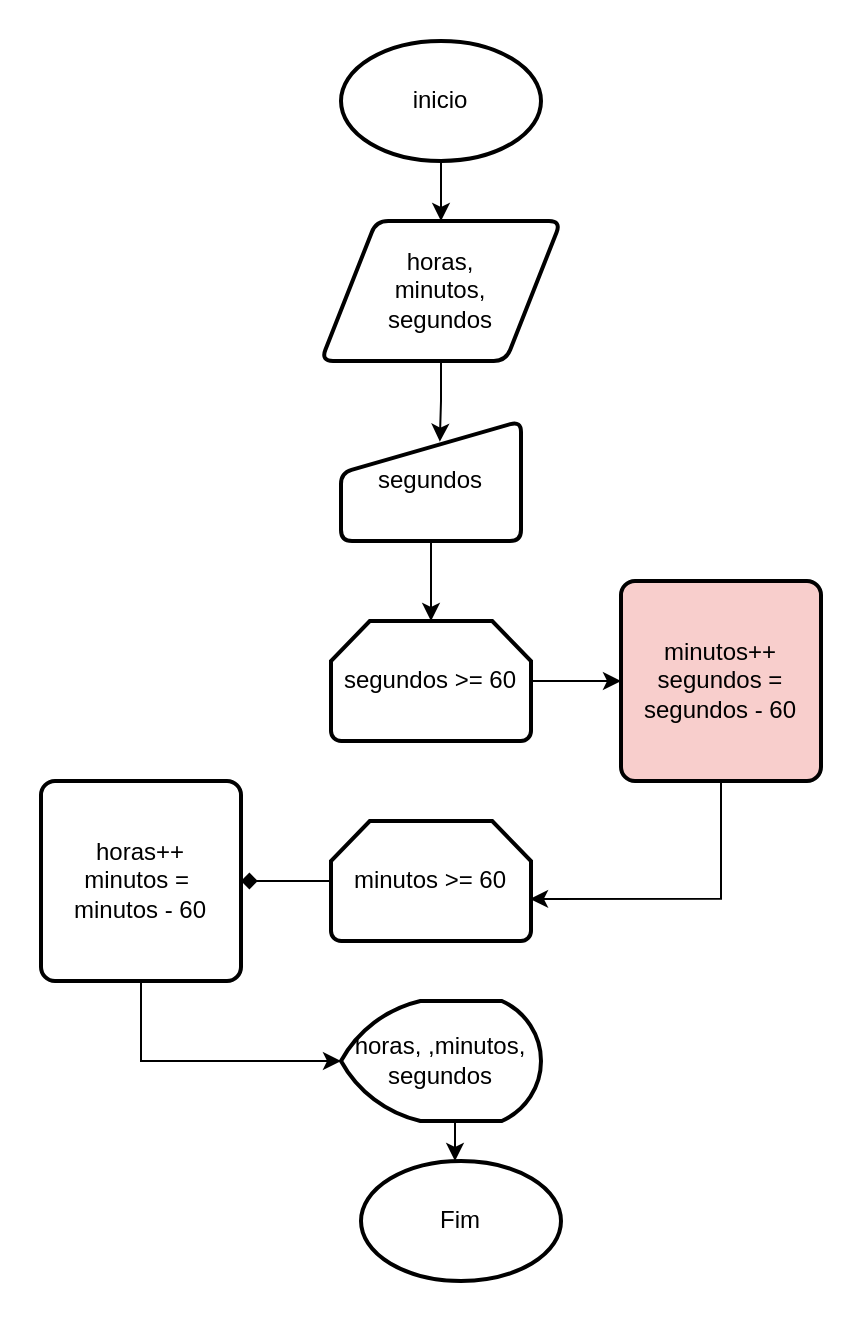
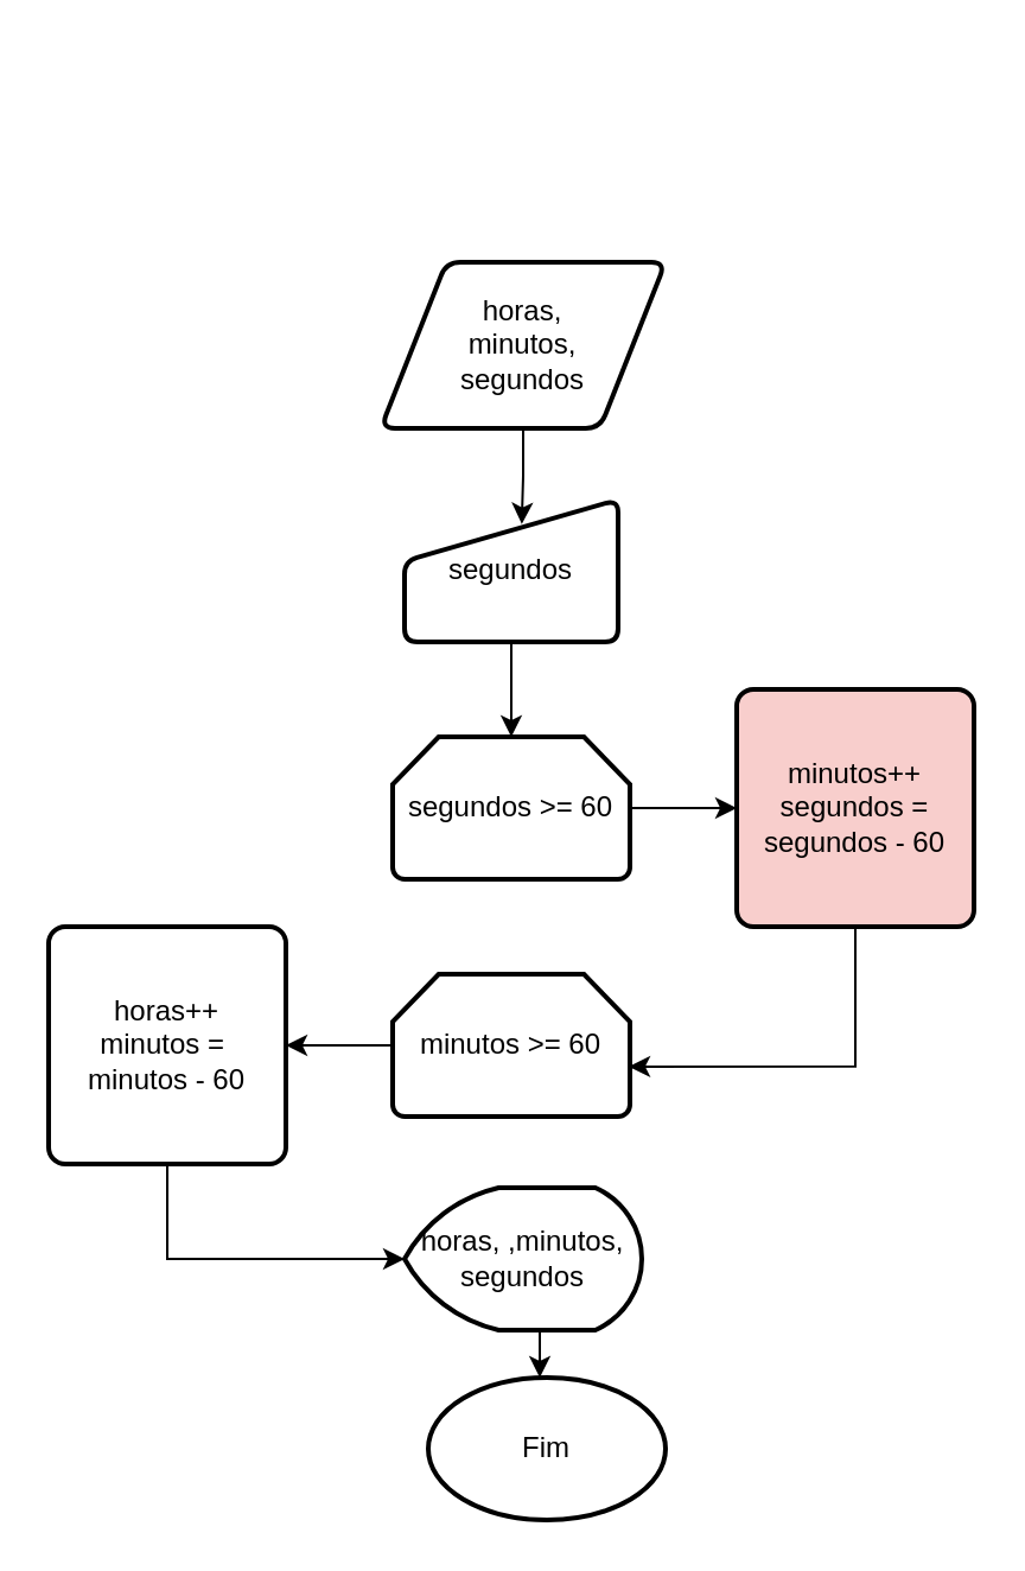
- <mxCell id="3" value="inicio" style="strokeWidth=2;html=1;shape=mxgraph.flowchart.start_1;whiteSpace=wrap;" parent="1" vertex="1"><mxGeometry x="170" y="20" width="100" height="60" as="geometry" /></mxCell>
- <mxCell id="2" style="edgeStyle=orthogonalEdgeStyle;rounded=0;orthogonalLoop=1;jettySize=auto;html=1;exitX=0.5;exitY=1;exitDx=0;exitDy=0;exitPerimeter=0;entryX=0.5;entryY=0;entryDx=0;entryDy=0;" edge="1" parent="1" source="3" target="4"><mxGeometry relative="1" as="geometry" /></mxCell>
- <mxCell id="13" style="edgeStyle=orthogonalEdgeStyle;rounded=0;orthogonalLoop=1;jettySize=auto;html=1;exitX=0;exitY=0.5;exitDx=0;exitDy=0;exitPerimeter=0;entryX=1;entryY=0.5;entryDx=0;entryDy=0;endArrow=diamond;" edge="1" parent="1" source="14" target="16"><mxGeometry relative="1" as="geometry" /></mxCell>
+ <mxCell id="13" style="edgeStyle=orthogonalEdgeStyle;rounded=0;orthogonalLoop=1;jettySize=auto;html=1;exitX=0;exitY=0.5;exitDx=0;exitDy=0;exitPerimeter=0;entryX=1;entryY=0.5;entryDx=0;entryDy=0;" edge="1" parent="1" source="14" target="16"><mxGeometry relative="1" as="geometry" /></mxCell>
